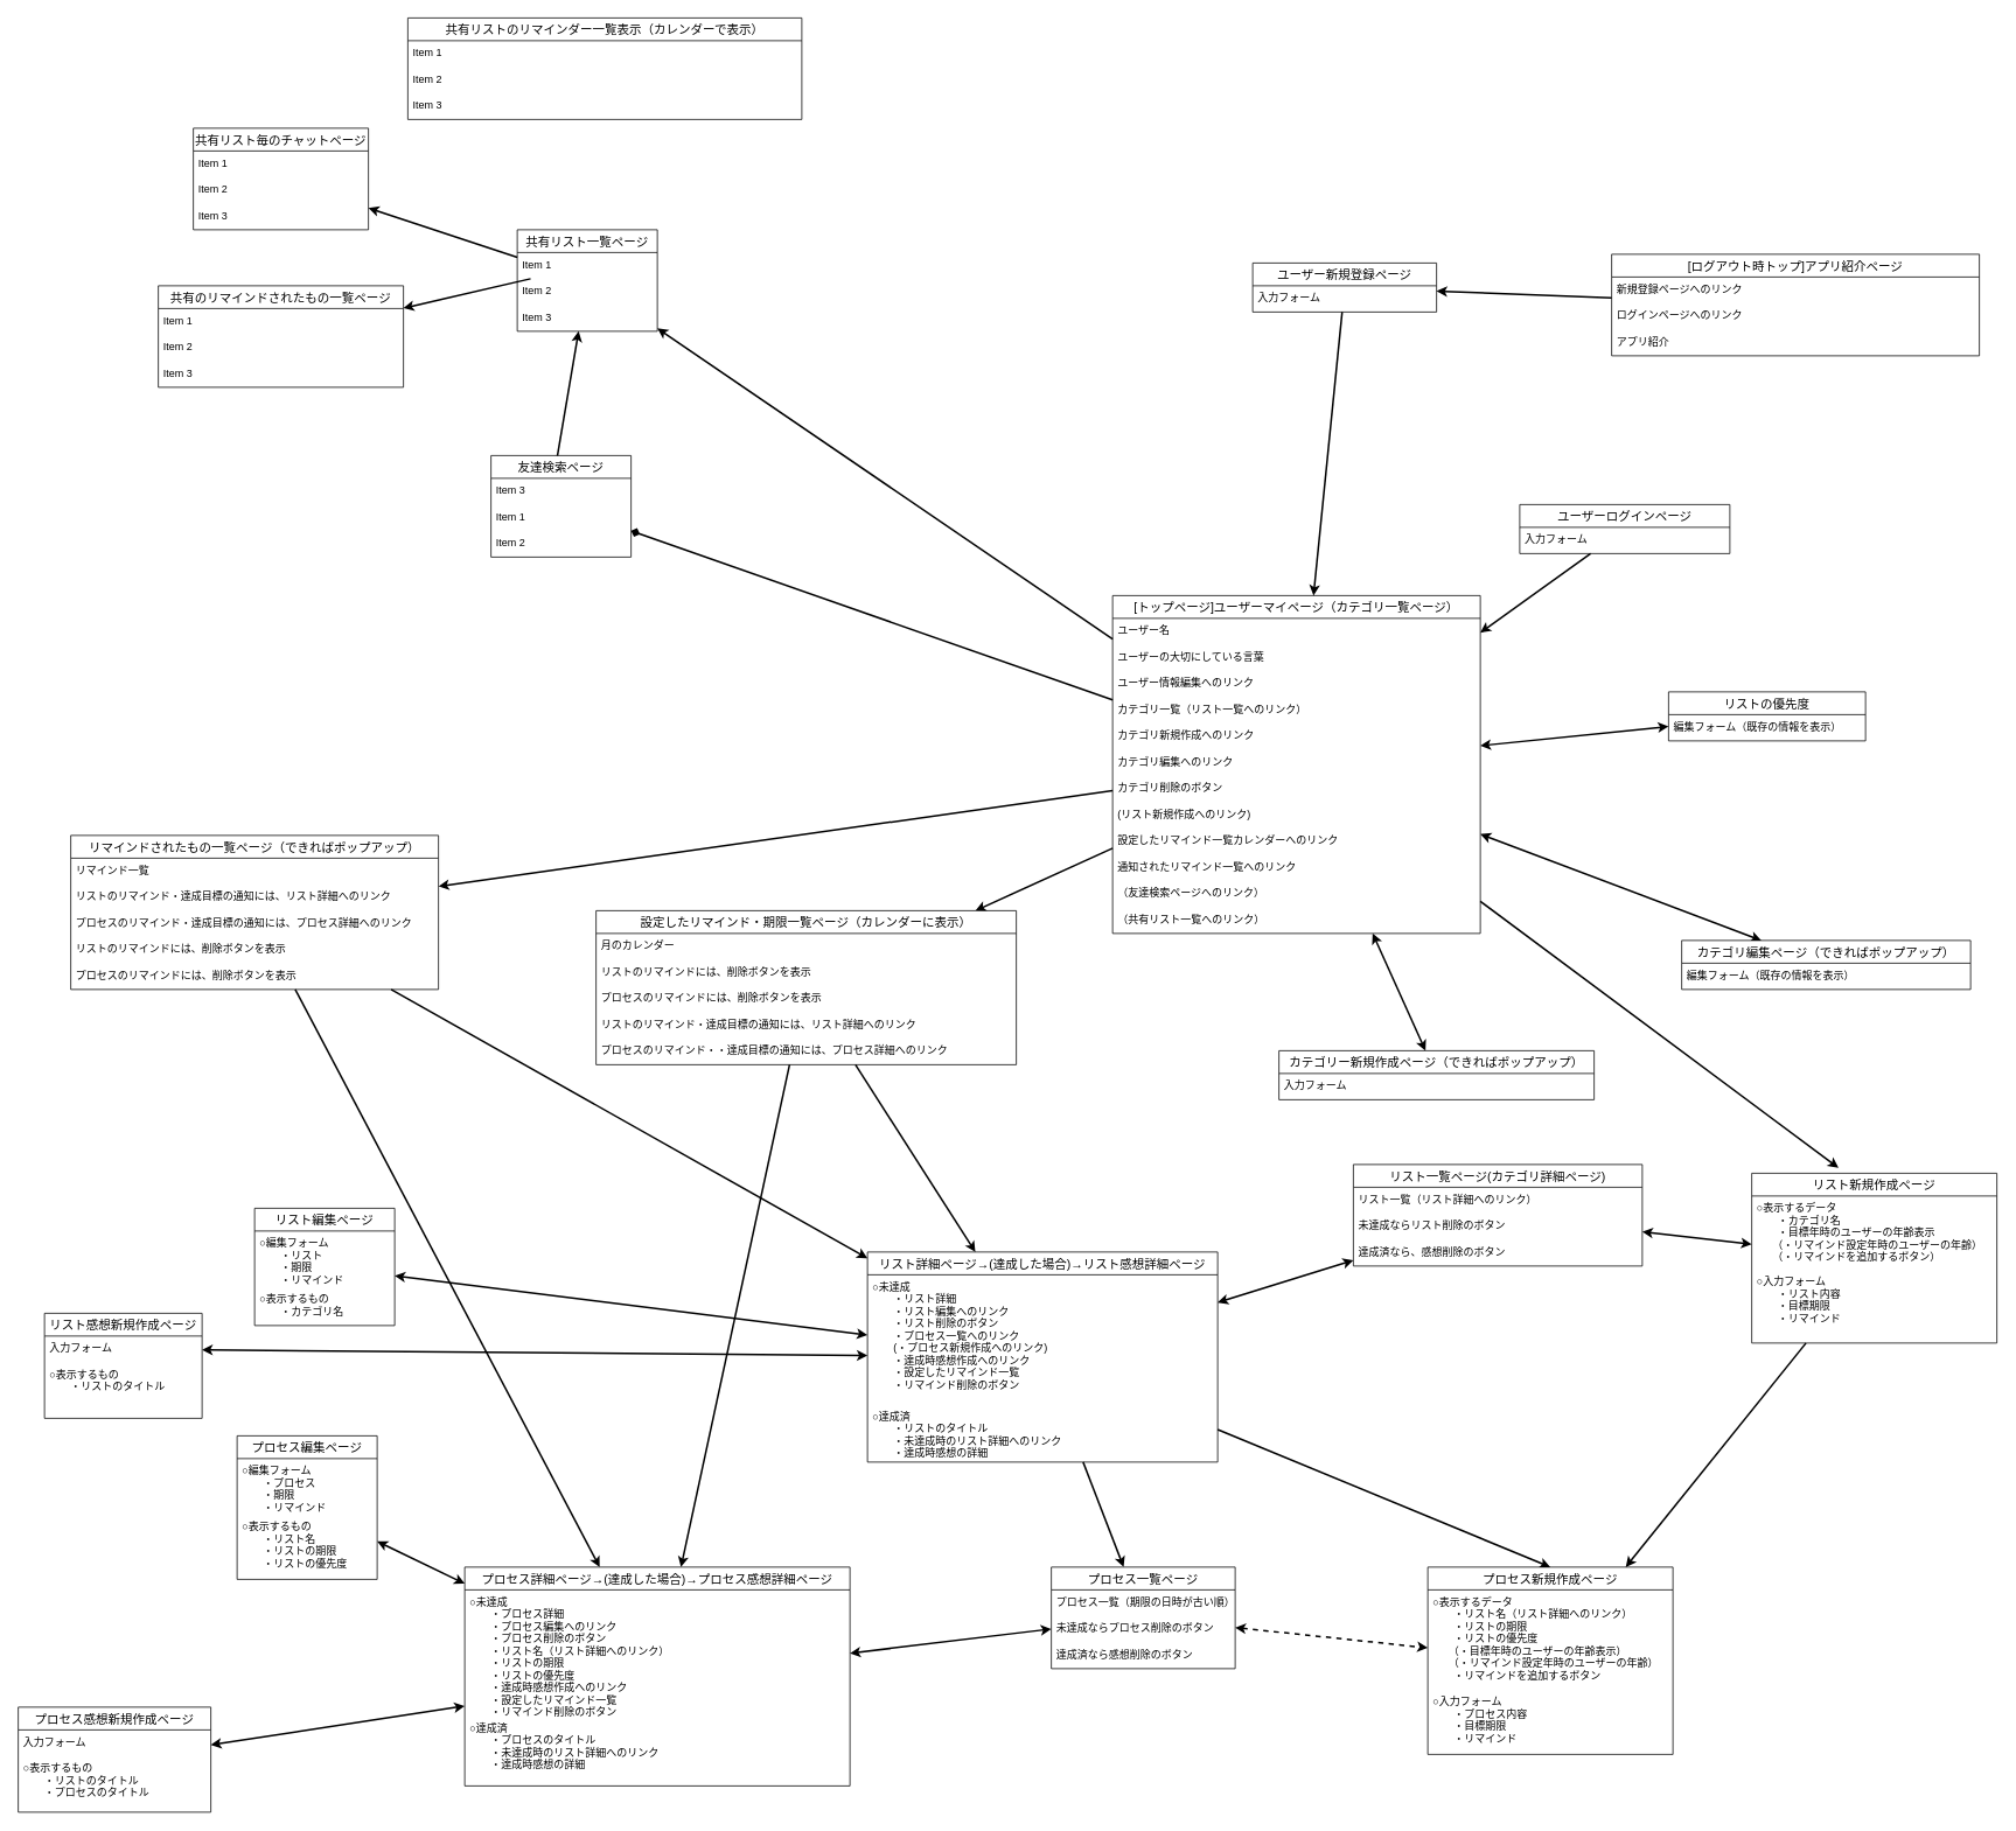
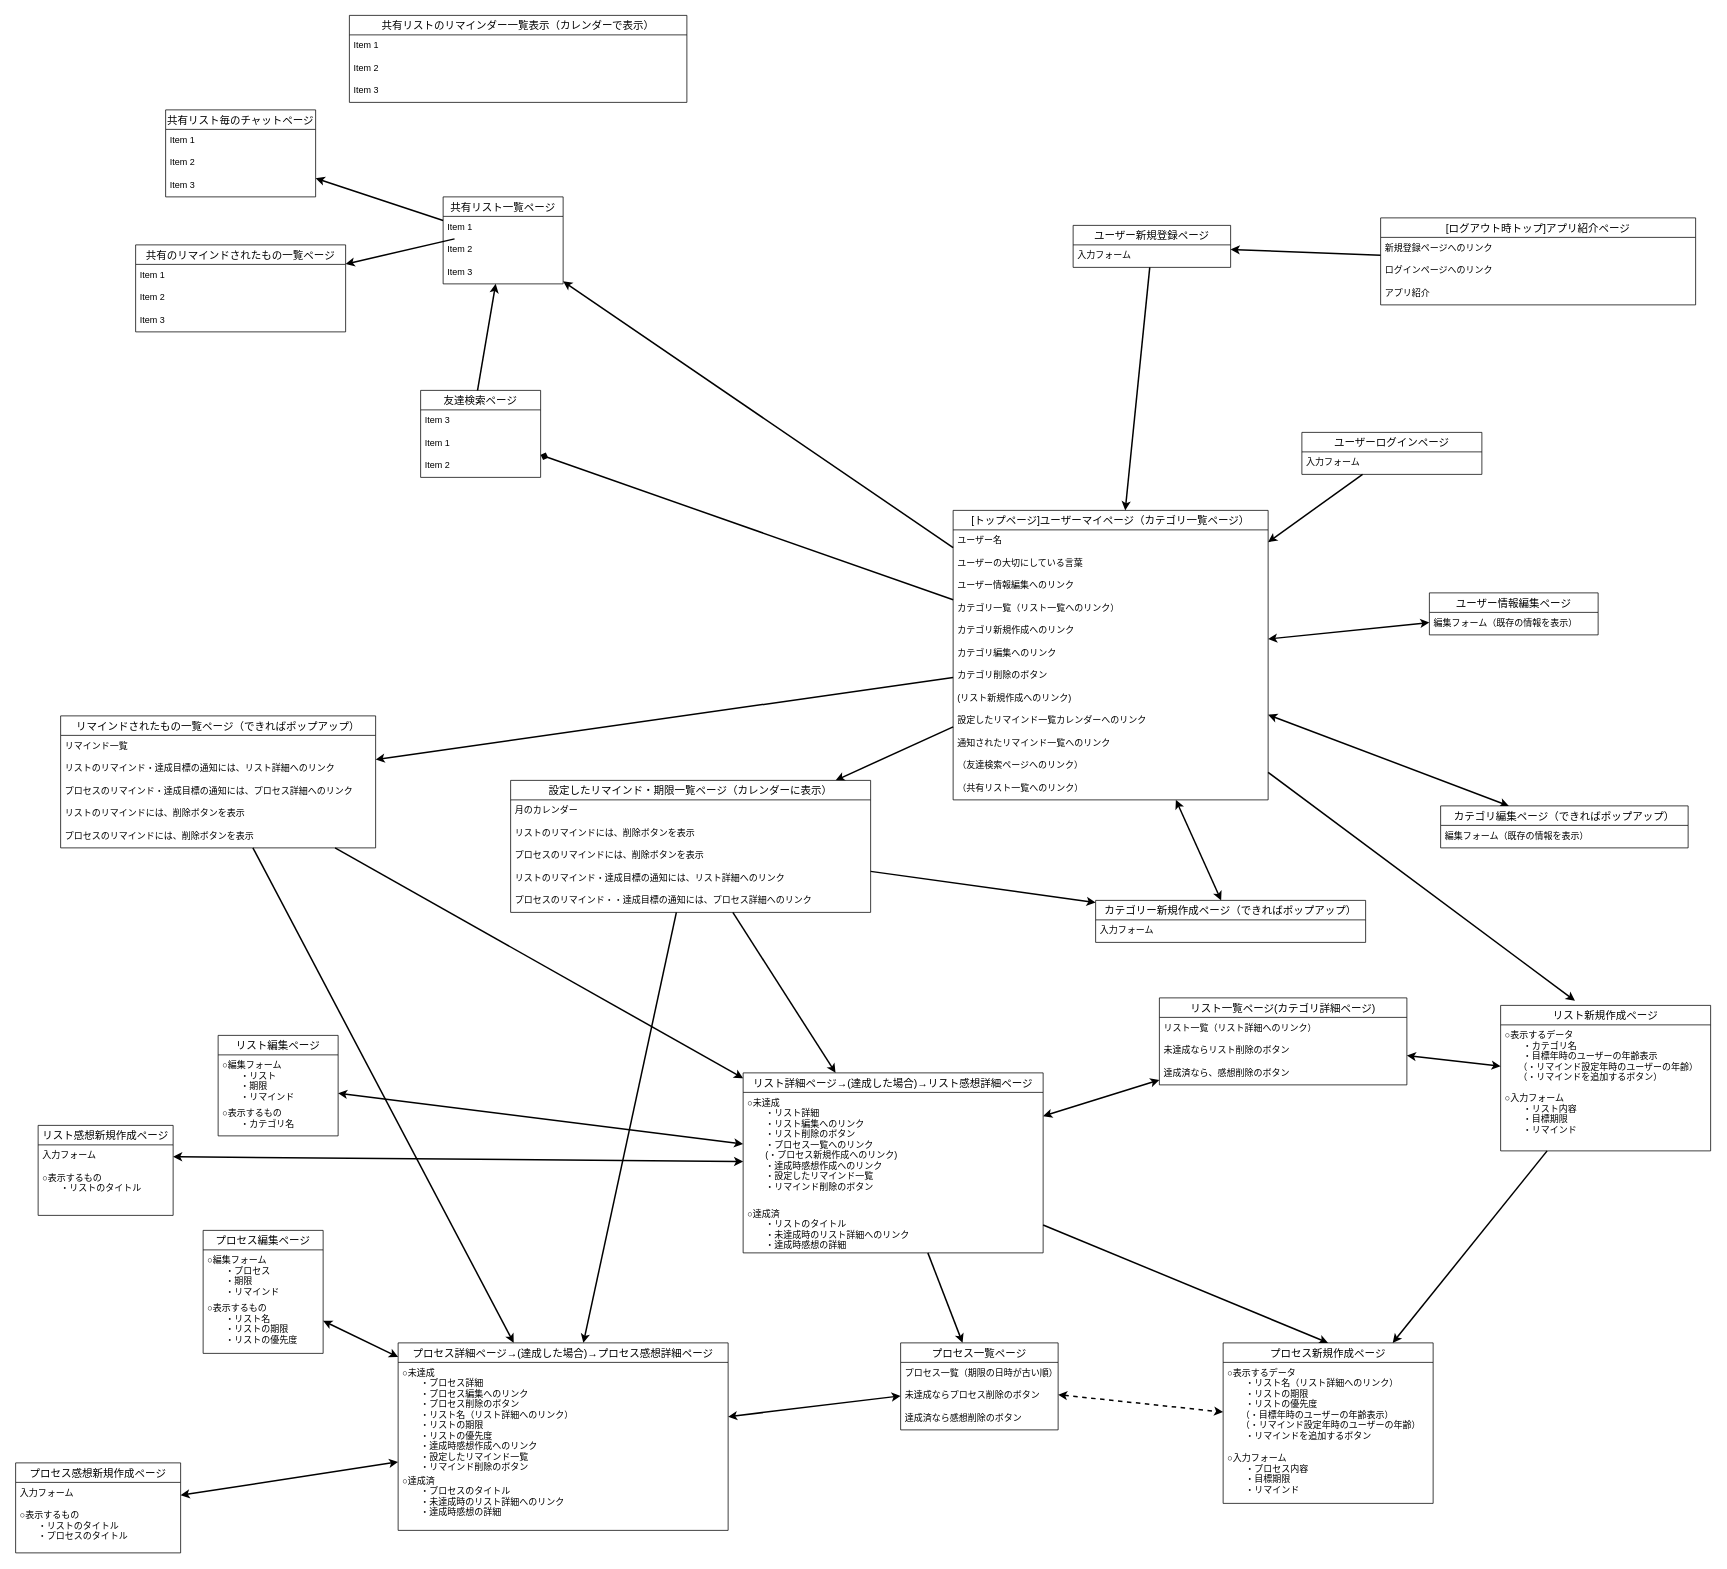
- <mxCell id="63" value="リストの優先度" style="swimlane;fontStyle=0;childLayout=stackLayout;horizontal=1;startSize=26;horizontalStack=0;resizeParent=1;resizeParentMax=0;resizeLast=0;collapsible=1;marginBottom=0;align=center;fontSize=14;" vertex="1" parent="1"><mxGeometry x="1905" y="790" width="225" height="56" as="geometry" /></mxCell>
+ <mxCell id="63" value="ユーザー情報編集ページ" style="swimlane;fontStyle=0;childLayout=stackLayout;horizontal=1;startSize=26;horizontalStack=0;resizeParent=1;resizeParentMax=0;resizeLast=0;collapsible=1;marginBottom=0;align=center;fontSize=14;" vertex="1" parent="1"><mxGeometry x="1905" y="790" width="225" height="56" as="geometry" /></mxCell>
+ <mxCell id="122" value="" style="edgeStyle=none;rounded=0;orthogonalLoop=1;jettySize=auto;html=1;startArrow=none;startFill=0;endArrow=classic;endFill=1;strokeWidth=2;" edge="1" parent="1" source="85" target="42"><mxGeometry relative="1" as="geometry" /></mxCell>
